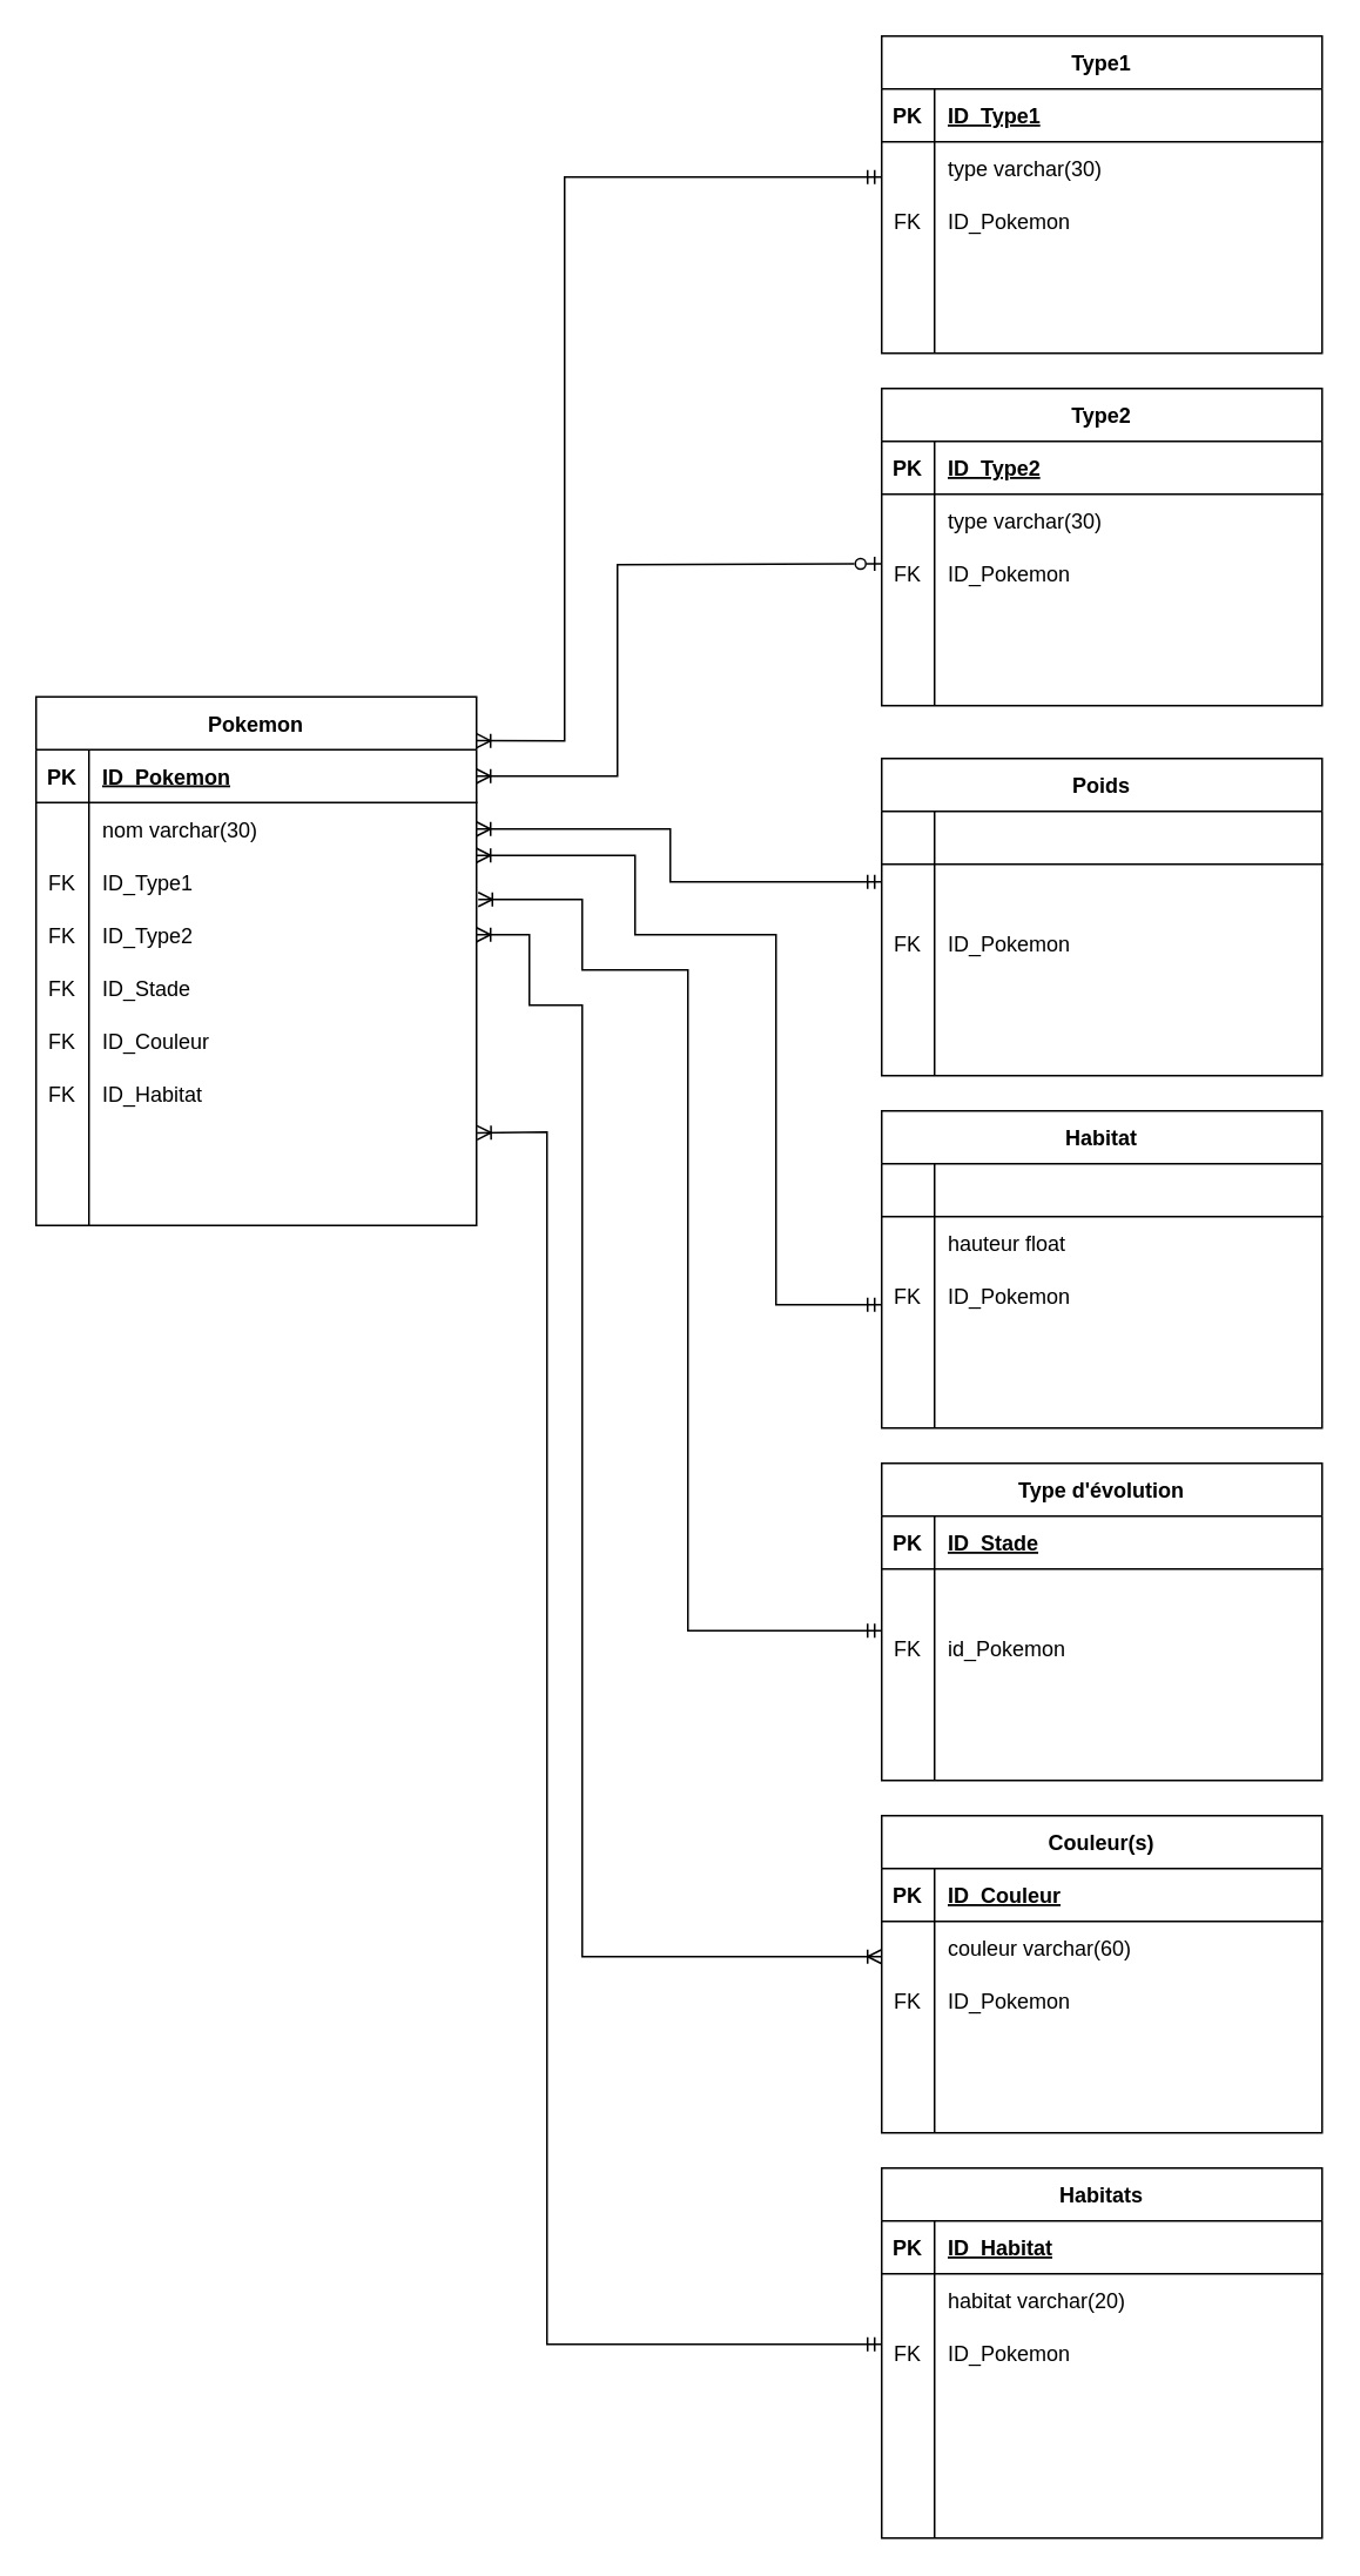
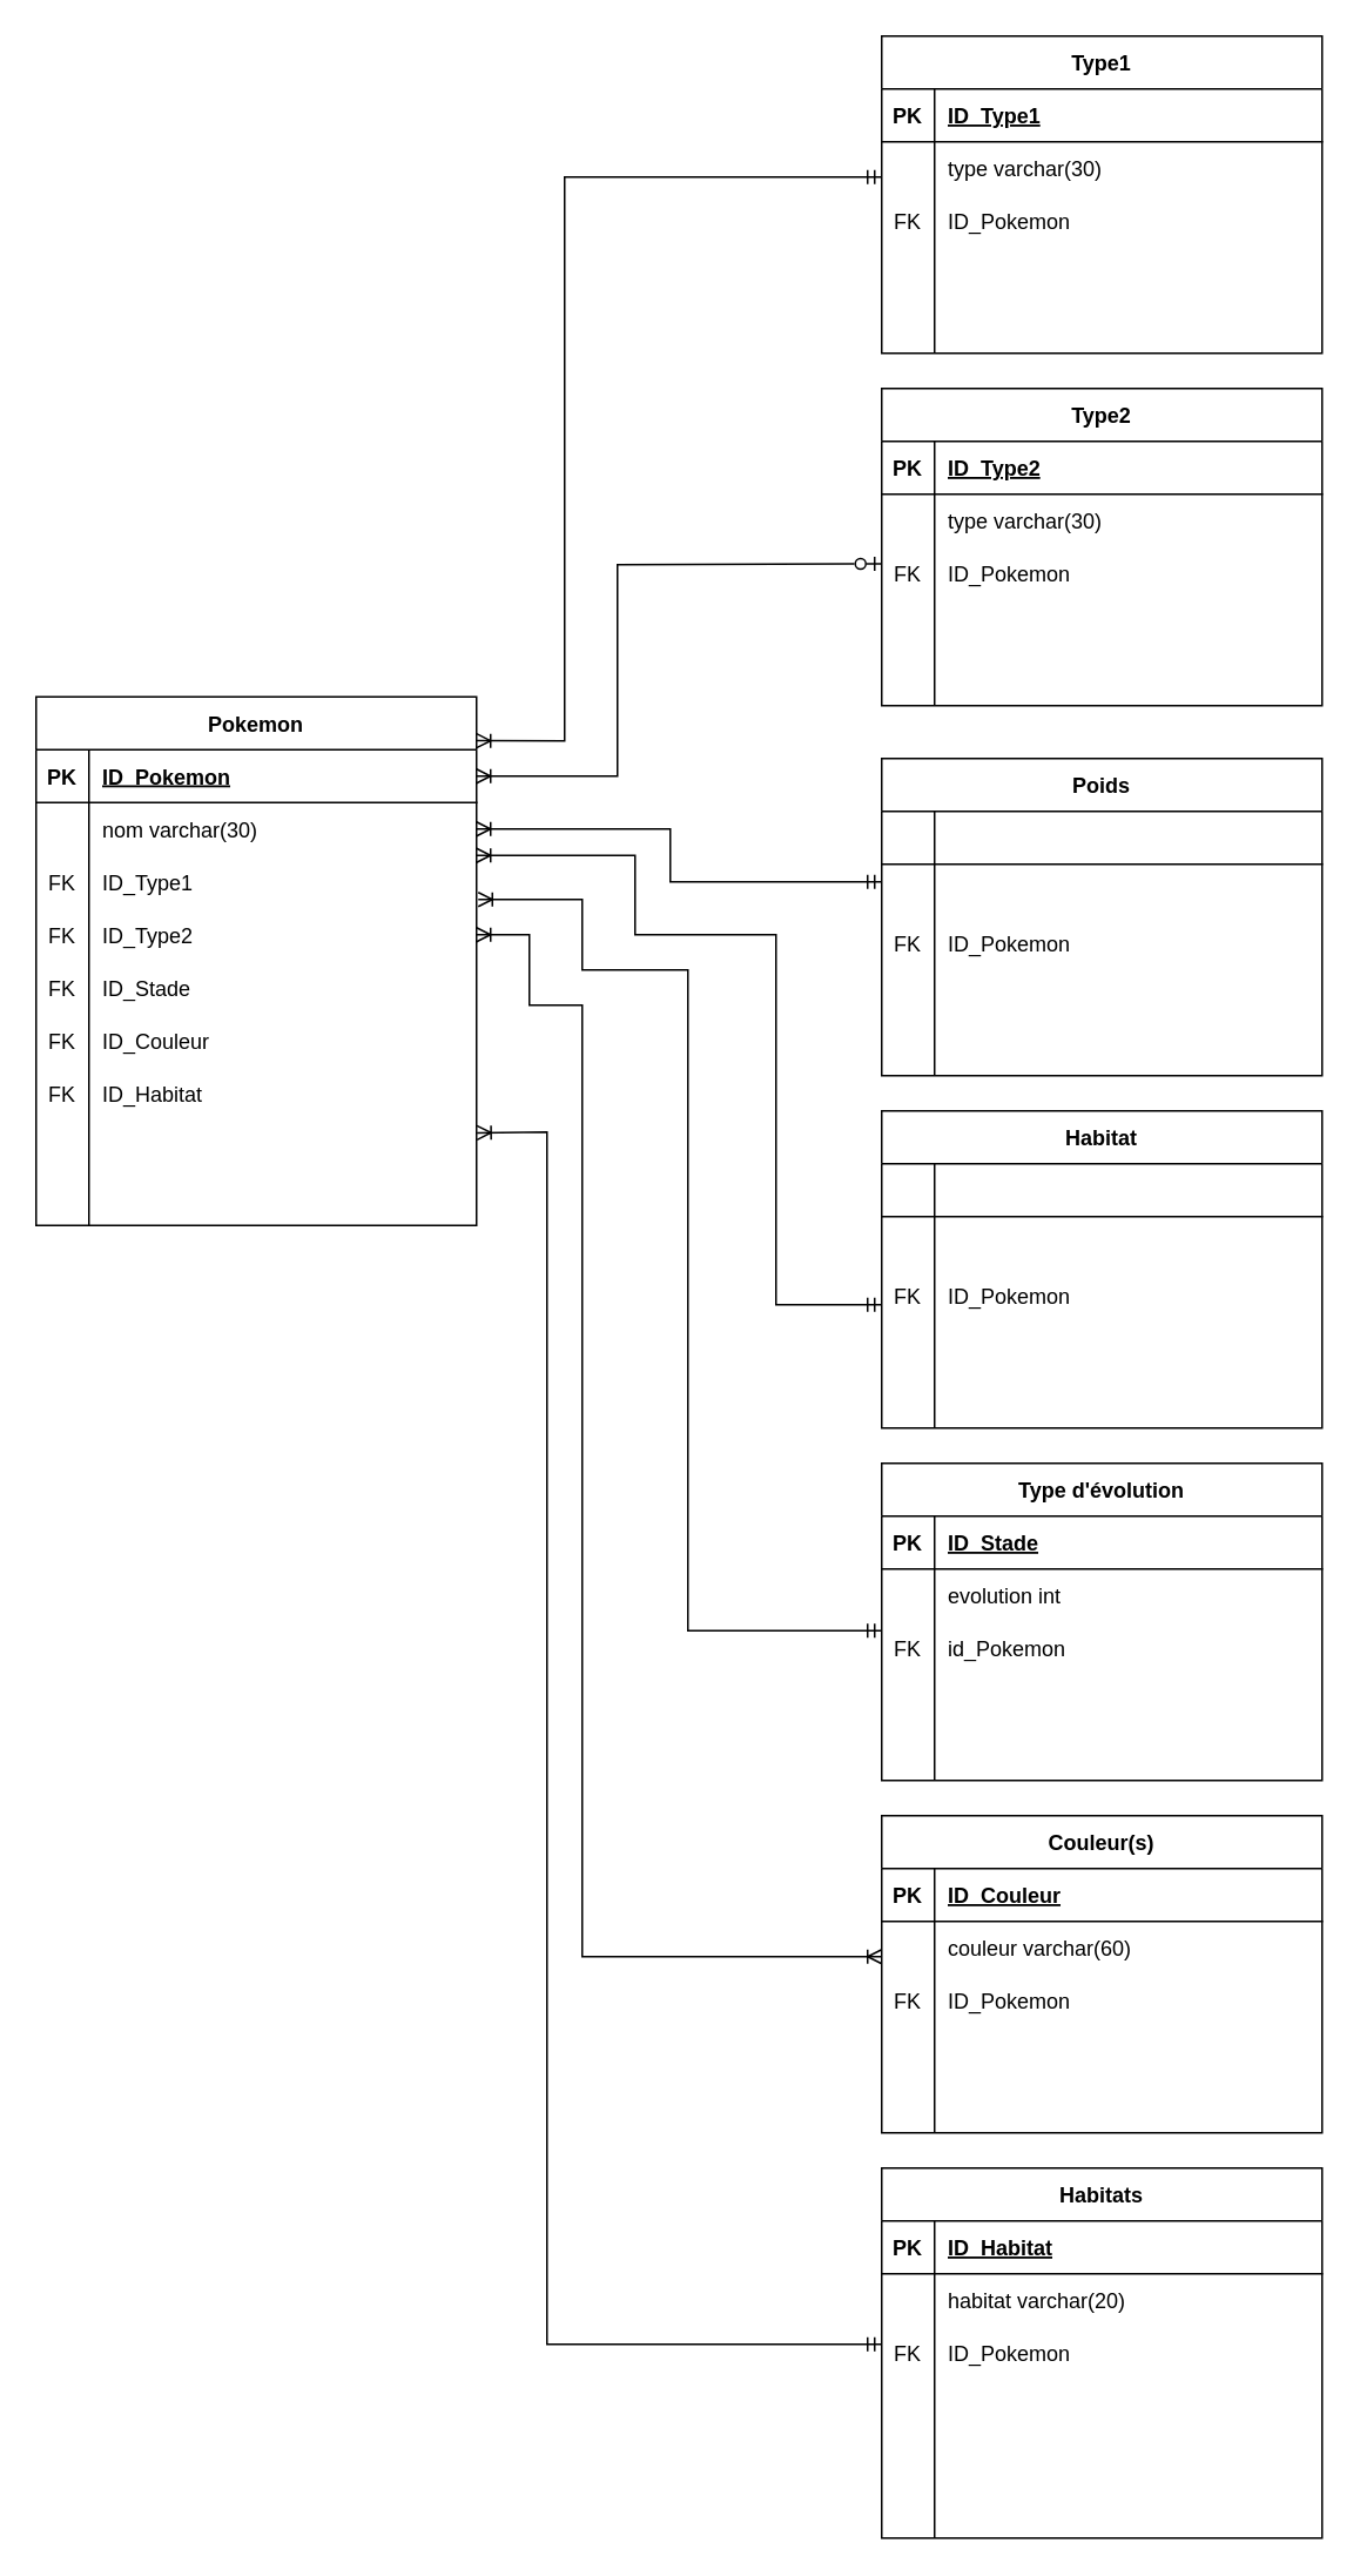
- <mxCell id="67" value="hauteur float" style="shape=partialRectangle;overflow=hidden;connectable=0;fillColor=none;top=0;left=0;bottom=0;right=0;align=left;spacingLeft=6;" vertex="1" parent="65"><mxGeometry x="30" width="220" height="30" as="geometry"><mxRectangle width="220" height="30" as="alternateBounds" /></mxGeometry></mxCell>
+ <mxCell id="84" value="evolution int" style="shape=partialRectangle;overflow=hidden;connectable=0;fillColor=none;top=0;left=0;bottom=0;right=0;align=left;spacingLeft=6;" vertex="1" parent="82"><mxGeometry x="30" width="220" height="30" as="geometry"><mxRectangle width="220" height="30" as="alternateBounds" /></mxGeometry></mxCell>
